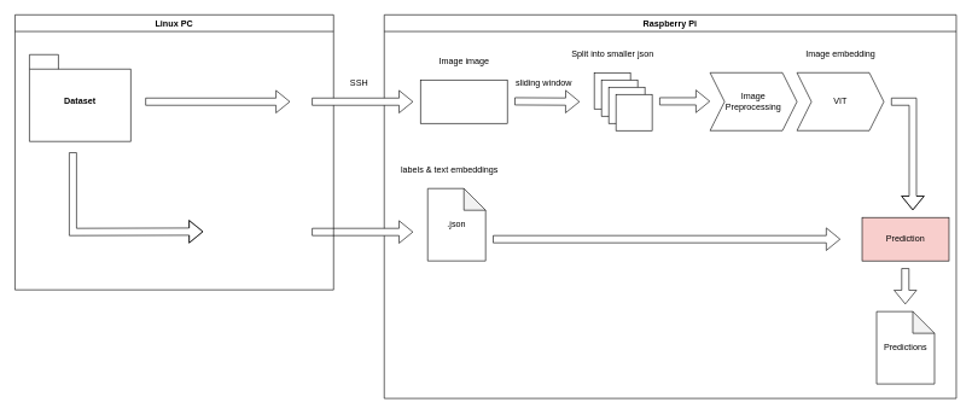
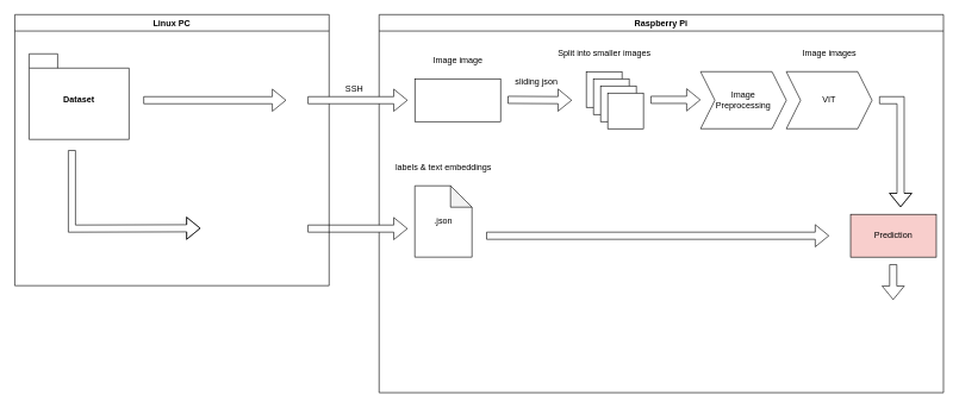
- <mxCell id="10" value="Split into smaller json" style="text;html=1;align=center;verticalAlign=middle;resizable=0;points=[];autosize=1;strokeColor=none;fillColor=none;" vertex="1" parent="3"><mxGeometry x="190" width="150" height="30" as="geometry" /></mxCell>
+ <mxCell id="10" value="Split into smaller images" style="text;html=1;align=center;verticalAlign=middle;resizable=0;points=[];autosize=1;strokeColor=none;fillColor=none;" vertex="1" parent="3"><mxGeometry x="190" width="150" height="30" as="geometry" /></mxCell>
- <mxCell id="12" value="Image embedding" style="text;html=1;align=center;verticalAlign=middle;resizable=0;points=[];autosize=1;strokeColor=none;fillColor=none;" vertex="1" parent="3"><mxGeometry x="520" width="120" height="30" as="geometry" /></mxCell>
+ <mxCell id="12" value="Image images" style="text;html=1;align=center;verticalAlign=middle;resizable=0;points=[];autosize=1;strokeColor=none;fillColor=none;" vertex="1" parent="3"><mxGeometry x="520" width="120" height="30" as="geometry" /></mxCell>
- <mxCell id="28" value="SSH" style="text;html=1;align=center;verticalAlign=middle;resizable=0;points=[];autosize=1;strokeColor=none;fillColor=none;" vertex="1" parent="1"><mxGeometry x="470" y="100" width="50" height="30" as="geometry" /></mxCell>
+ <mxCell id="28" value="SSH" style="text;html=1;align=center;verticalAlign=middle;resizable=0;points=[];autosize=1;strokeColor=none;fillColor=none;" vertex="1" parent="1"><mxGeometry x="470" y="110" width="50" height="30" as="geometry" /></mxCell>
- <mxCell id="13" value="sliding window" style="text;html=1;align=center;verticalAlign=middle;resizable=0;points=[];autosize=1;strokeColor=none;fillColor=none;" vertex="1" parent="3"><mxGeometry x="120" y="40" width="100" height="30" as="geometry" /></mxCell>
+ <mxCell id="13" value="sliding json" style="text;html=1;align=center;verticalAlign=middle;resizable=0;points=[];autosize=1;strokeColor=none;fillColor=none;" vertex="1" parent="3"><mxGeometry x="120" y="40" width="100" height="30" as="geometry" /></mxCell>
- <mxCell id="18" value=".json" style="shape=note;whiteSpace=wrap;html=1;backgroundOutline=1;darkOpacity=0.05;" vertex="1" parent="2"><mxGeometry x="60" y="240" width="80" height="100" as="geometry" /></mxCell>
+ <mxCell id="18" value=".json" style="shape=note;whiteSpace=wrap;html=1;backgroundOutline=1;darkOpacity=0.05;" vertex="1" parent="2"><mxGeometry x="50" y="240" width="80" height="100" as="geometry" /></mxCell>
- <mxCell id="22" value="Predictions" style="shape=note;whiteSpace=wrap;html=1;backgroundOutline=1;darkOpacity=0.05;" vertex="1" parent="2"><mxGeometry x="680" y="410" width="80" height="100" as="geometry" /></mxCell>
